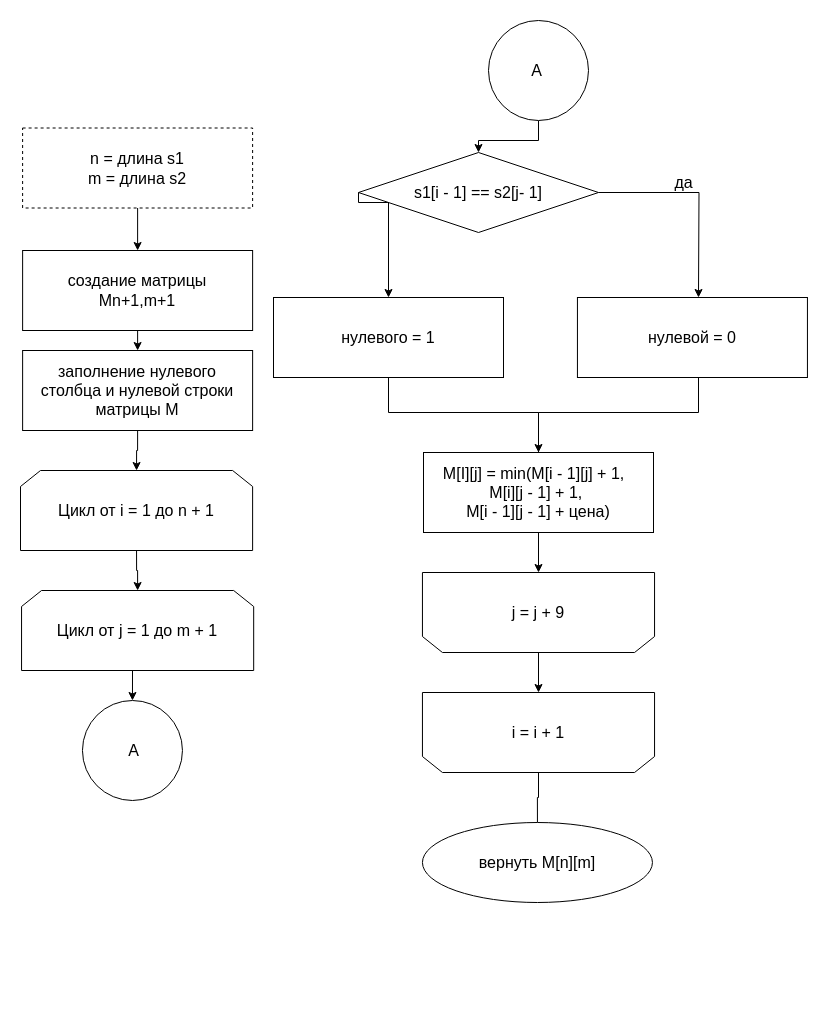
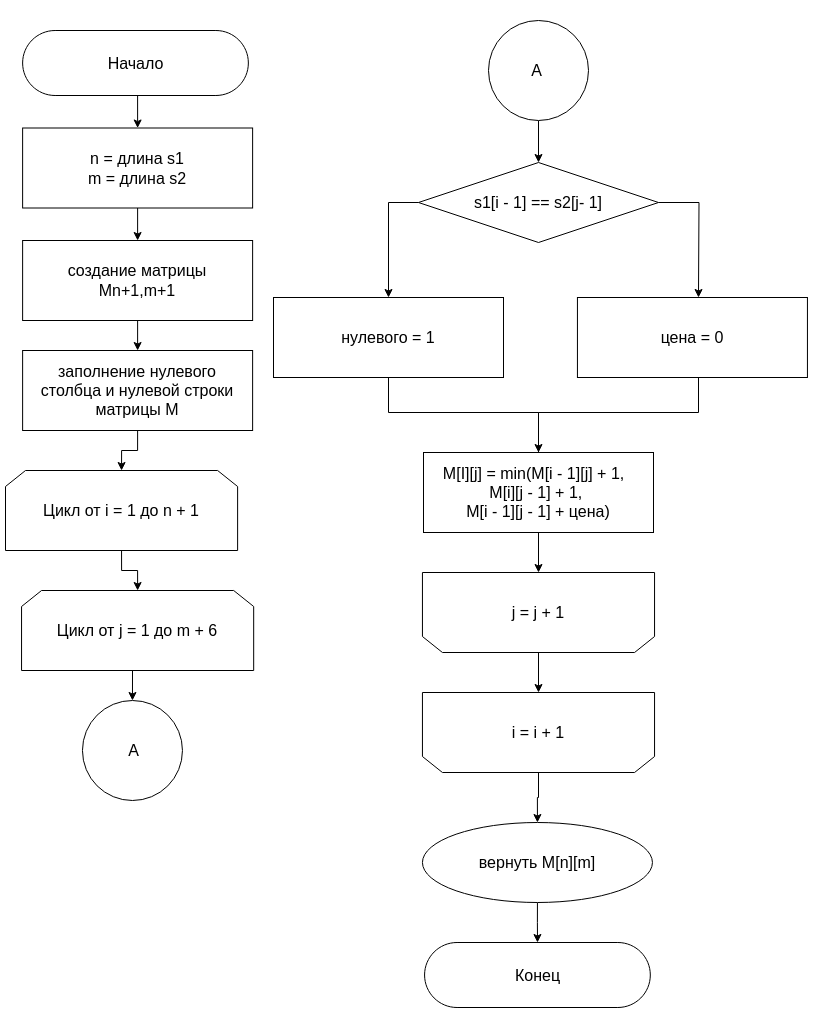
+ <mxCell id="3" value="&lt;font style=&quot;font-size: 16px&quot;&gt;Начало&lt;/font&gt;" style="html=1;dashed=0;whitespace=wrap;shape=mxgraph.dfd.start" vertex="1" parent="1"><mxGeometry x="22.12" y="30" width="225.75" height="65" as="geometry" /></mxCell>
+ <mxCell id="2" style="edgeStyle=orthogonalEdgeStyle;rounded=0;orthogonalLoop=1;jettySize=auto;html=1;exitX=0.5;exitY=0.5;exitDx=0;exitDy=32.5;exitPerimeter=0;entryX=0.5;entryY=0;entryDx=0;entryDy=0;fontSize=16;" edge="1" parent="1" source="3" target="5"><mxGeometry relative="1" as="geometry" /></mxCell>
- <mxCell id="5" value="&lt;font style=&quot;font-size: 16px&quot;&gt;n = длина s1&lt;br&gt;m = длина s2&lt;br&gt;&lt;/font&gt;" style="rounded=0;whiteSpace=wrap;html=1;shadow=0;glass=0;sketch=0;strokeWidth=1;gradientColor=none;dashed=1;" vertex="1" parent="1"><mxGeometry x="22.12" y="127.5" width="230" height="80" as="geometry" /></mxCell>
+ <mxCell id="5" value="&lt;font style=&quot;font-size: 16px&quot;&gt;n = длина s1&lt;br&gt;m = длина s2&lt;br&gt;&lt;/font&gt;" style="rounded=0;whiteSpace=wrap;html=1;shadow=0;glass=0;sketch=0;strokeWidth=1;gradientColor=none;" vertex="1" parent="1"><mxGeometry x="22.12" y="127.5" width="230" height="80" as="geometry" /></mxCell>
- <mxCell id="17" value="да" style="text;html=1;align=center;verticalAlign=middle;resizable=0;points=[];autosize=1;strokeColor=none;fillColor=none;fontSize=16;" vertex="1" parent="1"><mxGeometry x="668" y="172" width="30" height="20" as="geometry" /></mxCell>
- <mxCell id="16" value="&lt;font style=&quot;font-size: 16px&quot;&gt;s1[i - 1]&amp;nbsp;==&amp;nbsp;s2[j- 1]&lt;br&gt;&lt;/font&gt;" style="strokeWidth=1;html=1;shape=mxgraph.flowchart.decision;whiteSpace=wrap;rounded=1;shadow=0;glass=0;sketch=0;gradientColor=none;" vertex="1" parent="1"><mxGeometry x="358" y="152" width="240" height="80" as="geometry" /></mxCell>
+ <mxCell id="16" value="&lt;font style=&quot;font-size: 16px&quot;&gt;s1[i - 1]&amp;nbsp;==&amp;nbsp;s2[j- 1]&lt;br&gt;&lt;/font&gt;" style="strokeWidth=1;html=1;shape=mxgraph.flowchart.decision;whiteSpace=wrap;rounded=1;shadow=0;glass=0;sketch=0;gradientColor=none;" vertex="1" parent="1"><mxGeometry x="418" y="162" width="240" height="80" as="geometry" /></mxCell>
- <mxCell id="7" value="&lt;font style=&quot;font-size: 16px&quot;&gt;создание матрицы&lt;br&gt;Mn+1,m+1&lt;br&gt;&lt;/font&gt;" style="rounded=0;whiteSpace=wrap;html=1;shadow=0;glass=0;sketch=0;strokeWidth=1;gradientColor=none;" vertex="1" parent="1"><mxGeometry x="22.12" y="250" width="230" height="80" as="geometry" /></mxCell>
+ <mxCell id="7" value="&lt;font style=&quot;font-size: 16px&quot;&gt;создание матрицы&lt;br&gt;Mn+1,m+1&lt;br&gt;&lt;/font&gt;" style="rounded=0;whiteSpace=wrap;html=1;shadow=0;glass=0;sketch=0;strokeWidth=1;gradientColor=none;" vertex="1" parent="1"><mxGeometry x="22.12" y="240" width="230" height="80" as="geometry" /></mxCell>
- <mxCell id="23" value="&lt;font style=&quot;font-size: 16px&quot;&gt;нулевой = 0&lt;br&gt;&lt;/font&gt;" style="rounded=0;whiteSpace=wrap;html=1;shadow=0;glass=0;sketch=0;strokeWidth=1;gradientColor=none;" vertex="1" parent="1"><mxGeometry x="576.94" y="297" width="230" height="80" as="geometry" /></mxCell>
+ <mxCell id="23" value="&lt;font style=&quot;font-size: 16px&quot;&gt;цена = 0&lt;br&gt;&lt;/font&gt;" style="rounded=0;whiteSpace=wrap;html=1;shadow=0;glass=0;sketch=0;strokeWidth=1;gradientColor=none;" vertex="1" parent="1"><mxGeometry x="576.94" y="297" width="230" height="80" as="geometry" /></mxCell>
- <mxCell id="11" value="&lt;font style=&quot;font-size: 16px&quot;&gt;Цикл от i = 1 до n + 1&lt;/font&gt;" style="shape=loopLimit;whiteSpace=wrap;html=1;strokeWidth=1;" vertex="1" parent="1"><mxGeometry x="20" y="470" width="232.12" height="80" as="geometry" /></mxCell>
+ <mxCell id="11" value="&lt;font style=&quot;font-size: 16px&quot;&gt;Цикл от i = 1 до n + 1&lt;/font&gt;" style="shape=loopLimit;whiteSpace=wrap;html=1;strokeWidth=1;" vertex="1" parent="1"><mxGeometry x="5" y="470" width="232.12" height="80" as="geometry" /></mxCell>
- <mxCell id="27" value="&lt;span style=&quot;font-size: 16px&quot;&gt;j = j + 9&lt;/span&gt;" style="shape=loopLimit;whiteSpace=wrap;html=1;strokeWidth=1;direction=west;" vertex="1" parent="1"><mxGeometry x="421.94" y="572" width="232.12" height="80" as="geometry" /></mxCell>
+ <mxCell id="27" value="&lt;span style=&quot;font-size: 16px&quot;&gt;j = j + 1&lt;/span&gt;" style="shape=loopLimit;whiteSpace=wrap;html=1;strokeWidth=1;direction=west;" vertex="1" parent="1"><mxGeometry x="421.94" y="572" width="232.12" height="80" as="geometry" /></mxCell>
- <mxCell id="13" value="&lt;font style=&quot;font-size: 16px&quot;&gt;Цикл от j = 1 до m + 1&lt;/font&gt;" style="shape=loopLimit;whiteSpace=wrap;html=1;strokeWidth=1;" vertex="1" parent="1"><mxGeometry x="21.06" y="590" width="232.12" height="80" as="geometry" /></mxCell>
+ <mxCell id="13" value="&lt;font style=&quot;font-size: 16px&quot;&gt;Цикл от j = 1 до m + 6&lt;/font&gt;" style="shape=loopLimit;whiteSpace=wrap;html=1;strokeWidth=1;" vertex="1" parent="1"><mxGeometry x="21.06" y="590" width="232.12" height="80" as="geometry" /></mxCell>
- <mxCell id="24" style="edgeStyle=orthogonalEdgeStyle;rounded=0;orthogonalLoop=1;jettySize=auto;html=1;exitX=0.5;exitY=0;exitDx=0;exitDy=0;entryX=0.5;entryY=0;entryDx=0;entryDy=0;endArrow=none;" edge="1" parent="1" source="25" target="29"><mxGeometry relative="1" as="geometry" /></mxCell>
+ <mxCell id="24" style="edgeStyle=orthogonalEdgeStyle;rounded=0;orthogonalLoop=1;jettySize=auto;html=1;exitX=0.5;exitY=0;exitDx=0;exitDy=0;entryX=0.5;entryY=0;entryDx=0;entryDy=0;" edge="1" parent="1" source="25" target="29"><mxGeometry relative="1" as="geometry" /></mxCell>
+ <mxCell id="28" style="edgeStyle=orthogonalEdgeStyle;rounded=0;orthogonalLoop=1;jettySize=auto;html=1;exitX=0.5;exitY=1;exitDx=0;exitDy=0;" edge="1" parent="1" source="29" target="30"><mxGeometry relative="1" as="geometry" /></mxCell>
+ <mxCell id="30" value="&lt;font size=&quot;3&quot;&gt;Конец&lt;/font&gt;" style="html=1;dashed=0;whitespace=wrap;shape=mxgraph.dfd.start" vertex="1" parent="1"><mxGeometry x="424.07" y="942" width="225.75" height="65" as="geometry" /></mxCell>
